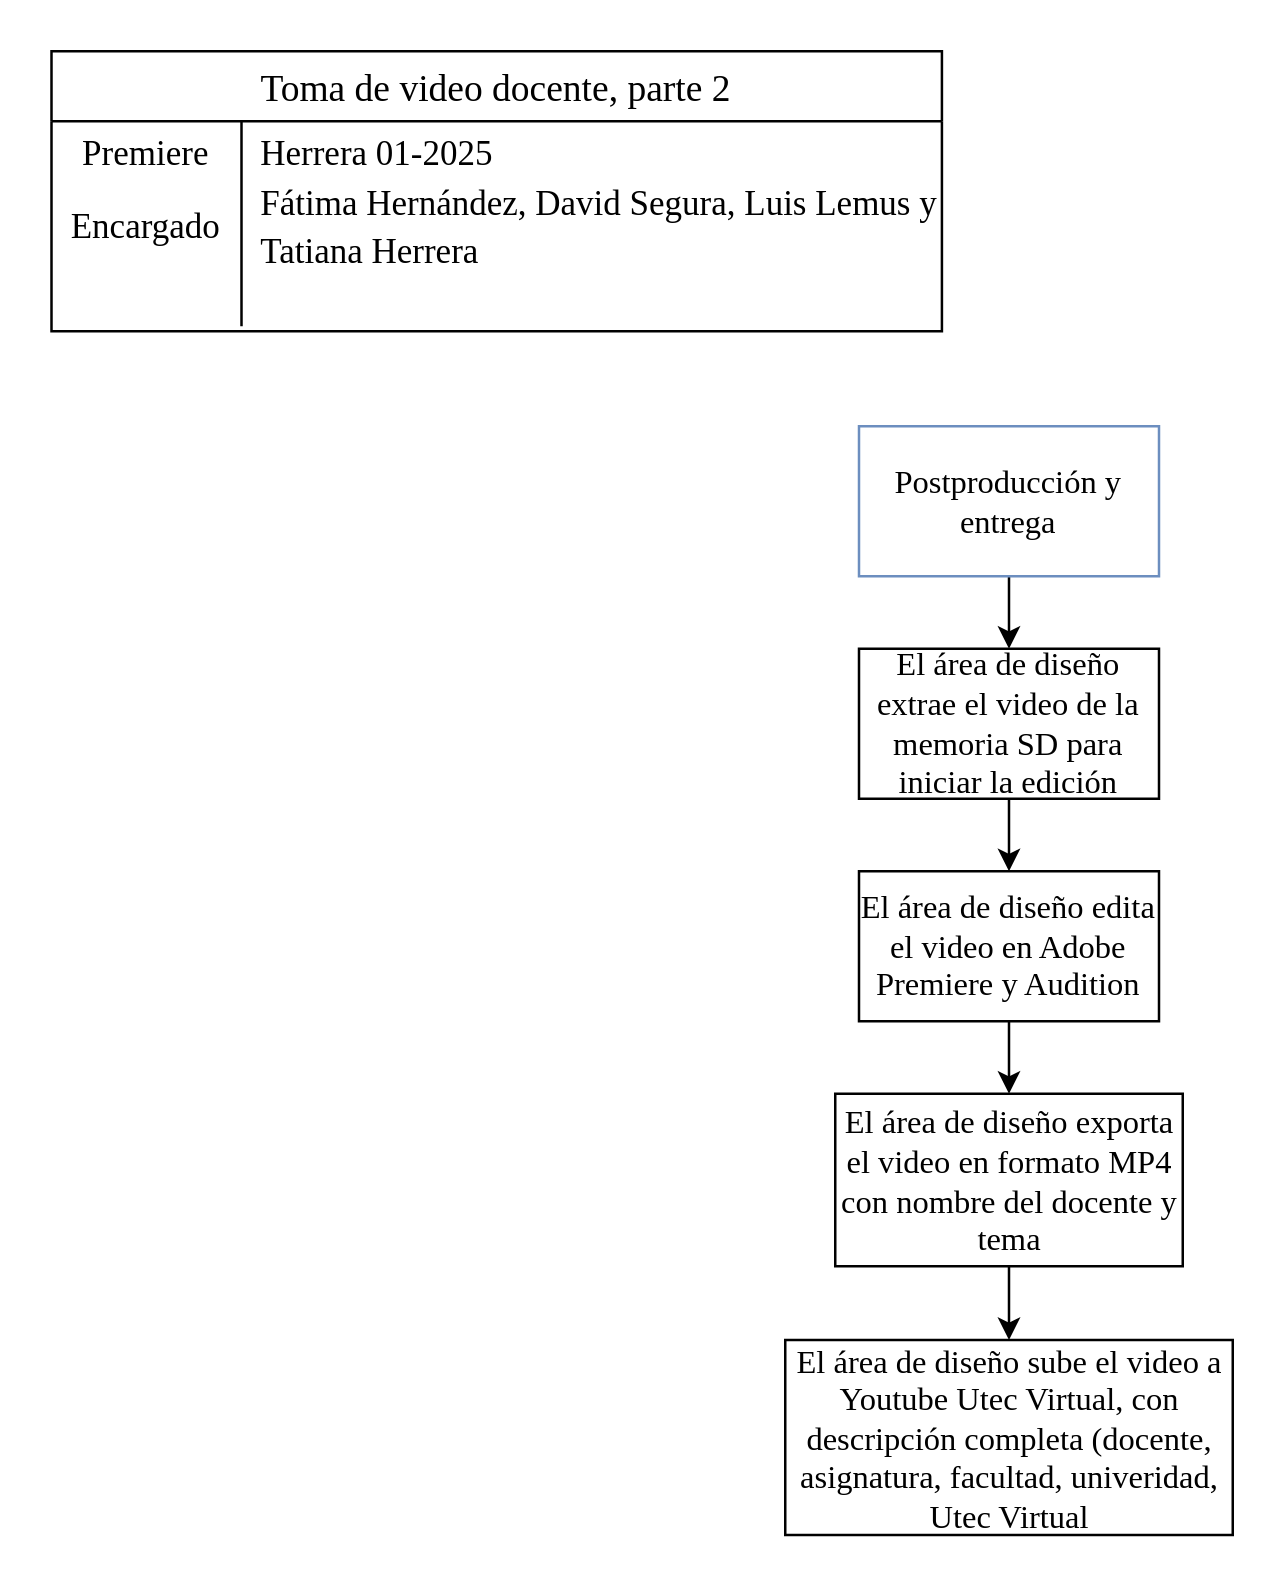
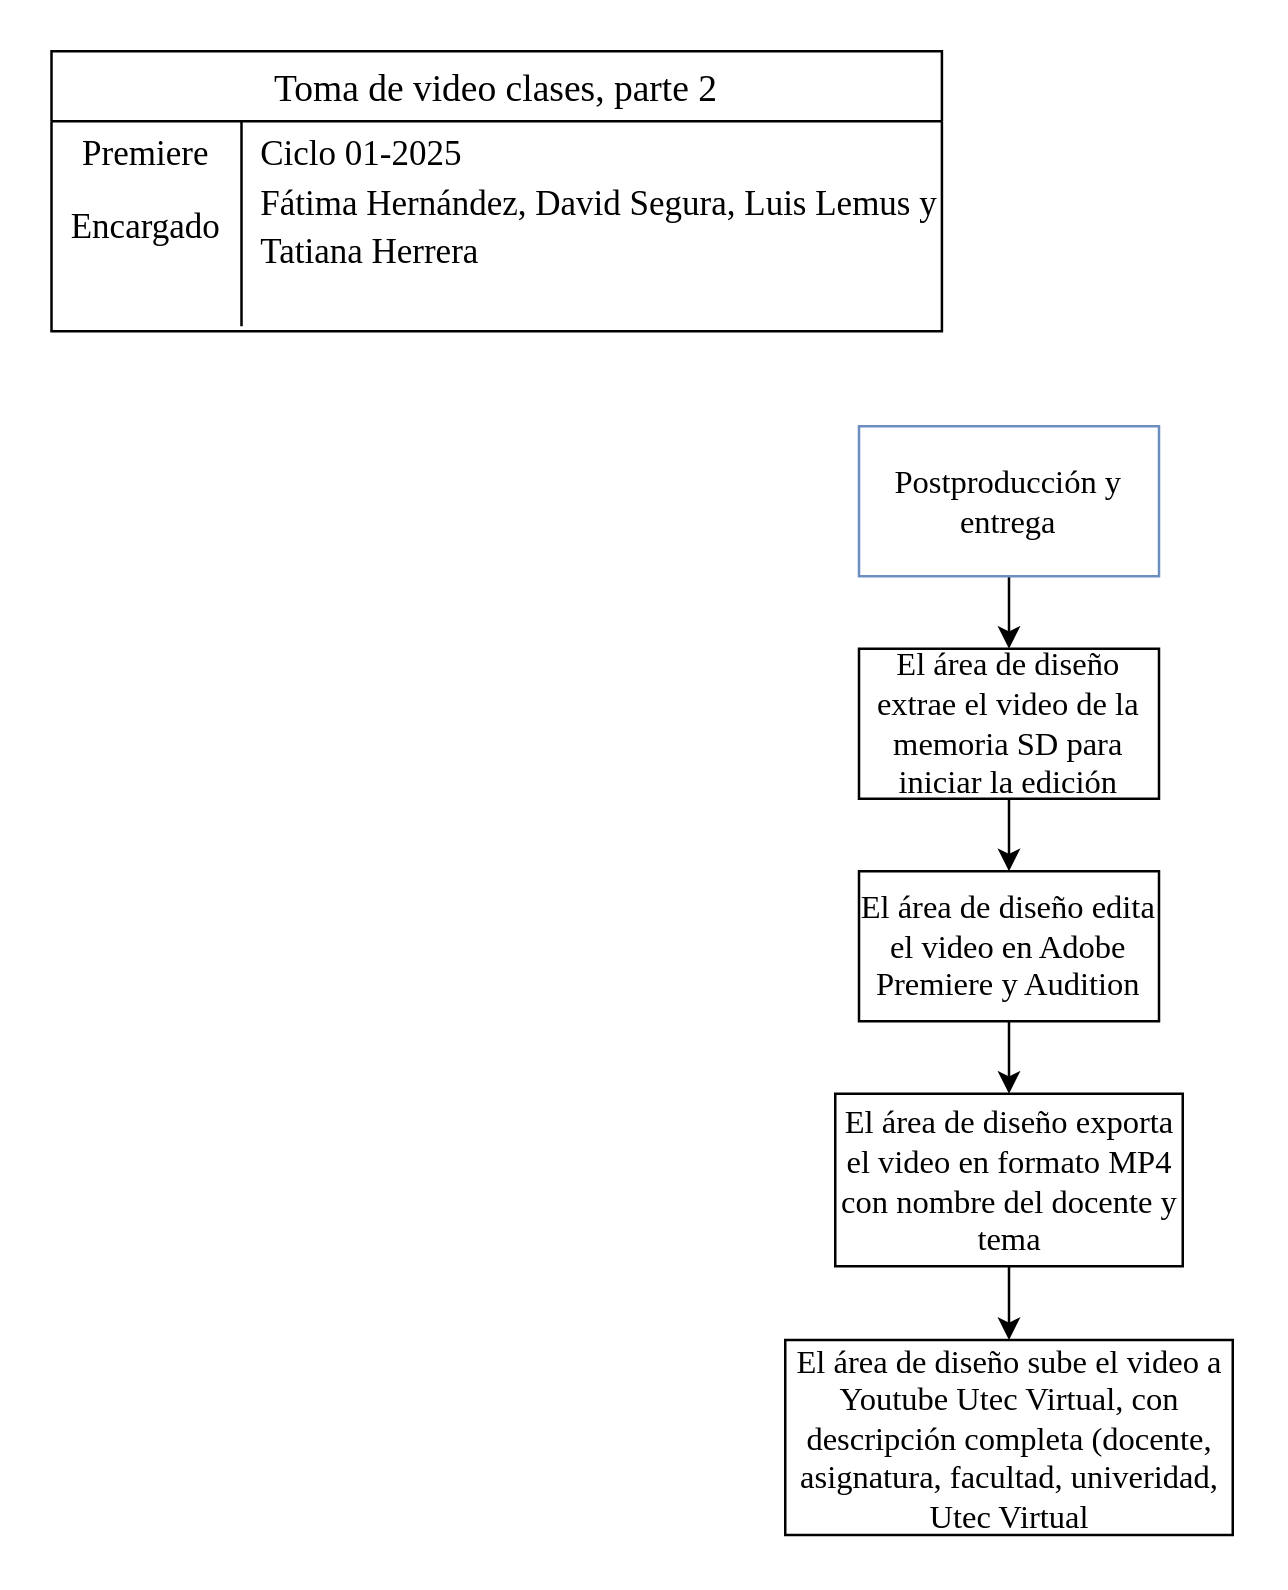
- <mxCell id="2" value="Toma de video docente, parte 2" style="shape=table;startSize=28;container=1;collapsible=0;childLayout=tableLayout;fixedRows=1;rowLines=0;fontStyle=0;strokeColor=default;fontSize=15;fontFamily=Times New Roman;" vertex="1" parent="1"><mxGeometry x="20" y="20" width="356.165" height="111.966" as="geometry" /></mxCell>
+ <mxCell id="2" value="Toma de video clases, parte 2" style="shape=table;startSize=28;container=1;collapsible=0;childLayout=tableLayout;fixedRows=1;rowLines=0;fontStyle=0;strokeColor=default;fontSize=15;fontFamily=Times New Roman;" vertex="1" parent="1"><mxGeometry x="20" y="20" width="356.165" height="111.966" as="geometry" /></mxCell>
- <mxCell id="5" value="&lt;font style=&quot;font-size: 14px;&quot;&gt;Herrera 01-2025&lt;/font&gt;" style="shape=partialRectangle;html=1;whiteSpace=wrap;connectable=0;fillColor=none;top=0;left=0;bottom=0;right=0;align=left;spacingLeft=6;overflow=hidden;strokeColor=inherit;fontSize=16;fontFamily=Times New Roman;" vertex="1" parent="3"><mxGeometry x="76" width="280" height="20" as="geometry"><mxRectangle width="280" height="20" as="alternateBounds" /></mxGeometry></mxCell>
+ <mxCell id="5" value="&lt;font style=&quot;font-size: 14px;&quot;&gt;Ciclo 01-2025&lt;/font&gt;" style="shape=partialRectangle;html=1;whiteSpace=wrap;connectable=0;fillColor=none;top=0;left=0;bottom=0;right=0;align=left;spacingLeft=6;overflow=hidden;strokeColor=inherit;fontSize=16;fontFamily=Times New Roman;" vertex="1" parent="3"><mxGeometry x="76" width="280" height="20" as="geometry"><mxRectangle width="280" height="20" as="alternateBounds" /></mxGeometry></mxCell>
